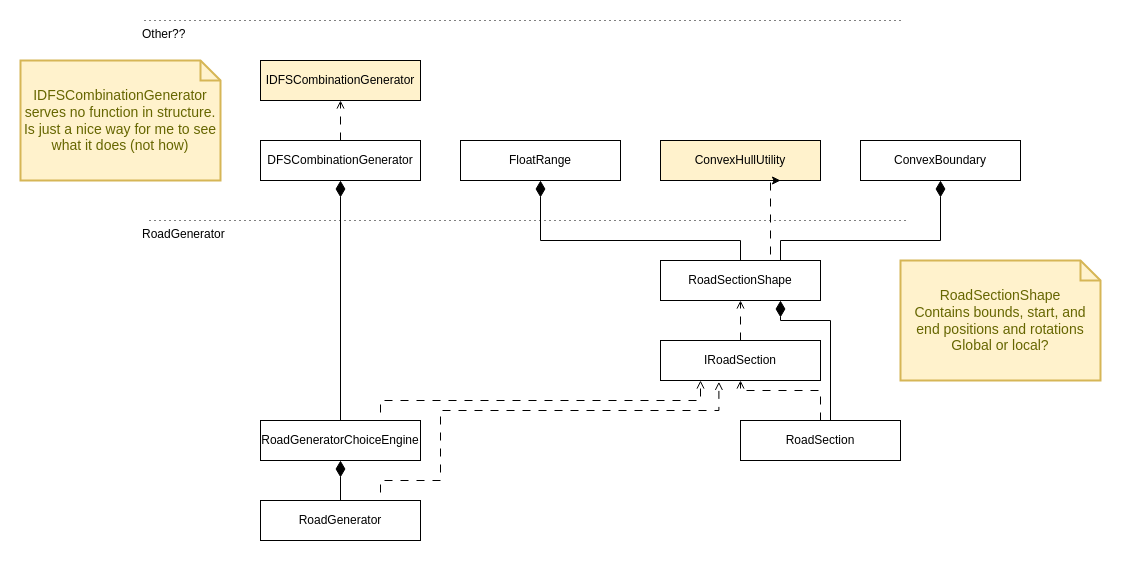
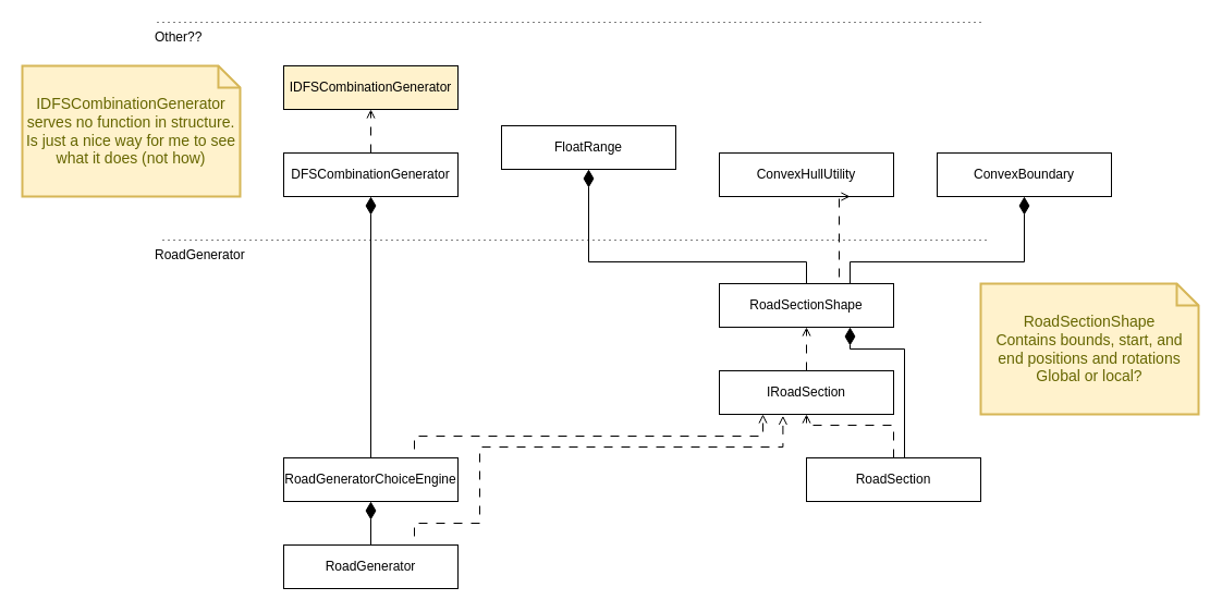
- <mxCell id="16" value="FloatRange" style="rounded=0;whiteSpace=wrap;html=1;" parent="1" vertex="1"><mxGeometry x="460" y="140" width="160" height="40" as="geometry" /></mxCell>
+ <mxCell id="16" value="FloatRange" style="rounded=0;whiteSpace=wrap;html=1;" parent="1" vertex="1"><mxGeometry x="460" y="115" width="160" height="40" as="geometry" /></mxCell>
- <mxCell id="2" value="ConvexHullUtility" style="rounded=0;whiteSpace=wrap;html=1;fillColor=#fff2cc;" parent="1" vertex="1"><mxGeometry x="660" y="140" width="160" height="40" as="geometry" /></mxCell>
+ <mxCell id="2" value="ConvexHullUtility" style="rounded=0;whiteSpace=wrap;html=1;" parent="1" vertex="1"><mxGeometry x="660" y="140" width="160" height="40" as="geometry" /></mxCell>
- <mxCell id="18" style="edgeStyle=orthogonalEdgeStyle;rounded=0;orthogonalLoop=1;jettySize=auto;html=1;exitX=0.75;exitY=0;exitDx=0;exitDy=0;entryX=0.75;entryY=1;entryDx=0;entryDy=0;dashed=1;dashPattern=8 8;" edge="1" parent="1" source="20" target="2"><mxGeometry relative="1" as="geometry"><Array as="points"><mxPoint x="770" y="260" /><mxPoint x="770" y="180" /></Array></mxGeometry></mxCell>
+ <mxCell id="18" style="edgeStyle=orthogonalEdgeStyle;rounded=0;orthogonalLoop=1;jettySize=auto;html=1;exitX=0.75;exitY=0;exitDx=0;exitDy=0;entryX=0.75;entryY=1;entryDx=0;entryDy=0;dashed=1;dashPattern=8 8;endArrow=open;" edge="1" parent="1" source="20" target="2"><mxGeometry relative="1" as="geometry"><Array as="points"><mxPoint x="770" y="260" /><mxPoint x="770" y="180" /></Array></mxGeometry></mxCell>
